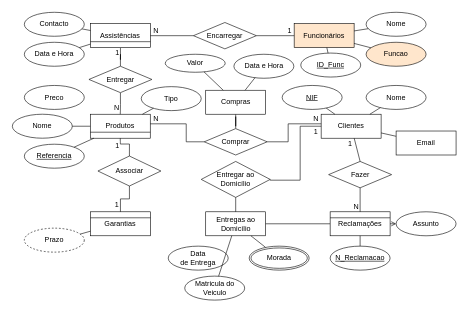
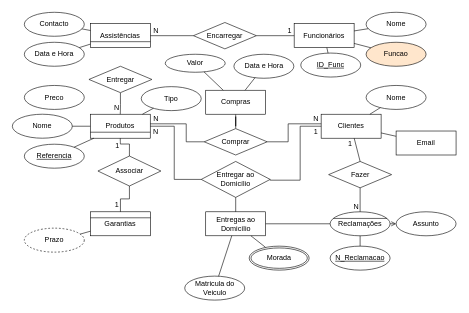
- <mxCell id="61" value="Funcionários" style="whiteSpace=wrap;html=1;align=center;fillColor=#ffe6cc;" parent="1" vertex="1"><mxGeometry x="490" y="39" width="100" height="40" as="geometry" /></mxCell>
+ <mxCell id="61" value="Funcionários" style="whiteSpace=wrap;html=1;align=center;" parent="1" vertex="1"><mxGeometry x="490" y="39" width="100" height="40" as="geometry" /></mxCell>
- <mxCell id="52" style="edgeStyle=orthogonalEdgeStyle;rounded=0;orthogonalLoop=1;jettySize=auto;html=1;exitX=0.5;exitY=0;exitDx=0;exitDy=0;endArrow=none;endFill=0;" parent="1" source="54" target="55" edge="1"><mxGeometry relative="1" as="geometry" /></mxCell>
- <mxCell id="53" value="1" style="edgeLabel;html=1;align=center;verticalAlign=middle;resizable=0;points=[];fontSize=12;" parent="52" vertex="1" connectable="0"><mxGeometry x="0.788" y="1" relative="1" as="geometry"><mxPoint x="-5" y="3" as="offset" /></mxGeometry></mxCell>
- <mxCell id="15" value="NIF" style="ellipse;whiteSpace=wrap;html=1;align=center;fontStyle=4;" parent="1" vertex="1"><mxGeometry x="470" y="142" width="100" height="40" as="geometry" /></mxCell>
- <mxCell id="13" value="" style="endArrow=none;html=1;rounded=0;" parent="1" source="15" target="10" edge="1"><mxGeometry relative="1" as="geometry"><mxPoint x="531.235" y="175.617" as="sourcePoint" /><mxPoint x="570" y="270" as="targetPoint" /></mxGeometry></mxCell>
+ <mxCell id="40" style="edgeStyle=orthogonalEdgeStyle;rounded=0;orthogonalLoop=1;jettySize=auto;html=1;exitX=0;exitY=0.5;exitDx=0;exitDy=0;endArrow=none;endFill=0;" parent="1" source="42" target="2" edge="1"><mxGeometry relative="1" as="geometry"><Array as="points"><mxPoint x="290" y="299" /><mxPoint x="290" y="210" /></Array></mxGeometry></mxCell>
+ <mxCell id="41" value="N" style="edgeLabel;html=1;align=center;verticalAlign=middle;resizable=0;points=[];fontSize=12;" parent="40" vertex="1" connectable="0"><mxGeometry x="0.901" relative="1" as="geometry"><mxPoint y="8" as="offset" /></mxGeometry></mxCell>
- <mxCell id="73" value="Reclamações" style="whiteSpace=wrap;html=1;align=center;" parent="1" vertex="1"><mxGeometry x="550" y="352.72" width="100" height="40" as="geometry" /></mxCell>
+ <mxCell id="73" value="Reclamações" style="ellipse;whiteSpace=wrap;html=1;align=center;" parent="1" vertex="1"><mxGeometry x="550" y="352.72" width="100" height="40" as="geometry" /></mxCell>
- <mxCell id="45" value="Data&lt;br&gt;de Entrega" style="ellipse;whiteSpace=wrap;html=1;align=center;" parent="1" vertex="1"><mxGeometry x="280" y="410" width="100" height="40" as="geometry" /></mxCell>
